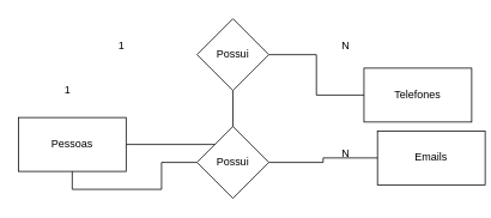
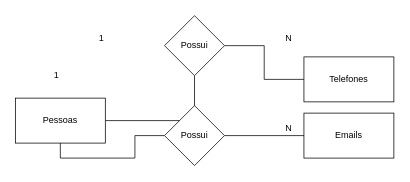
- <mxCell id="9" value="Emails" style="rounded=0;whiteSpace=wrap;html=1;" vertex="1" parent="1"><mxGeometry x="420" y="145" width="120" height="60" as="geometry" /></mxCell>
+ <mxCell id="9" value="Emails" style="rounded=0;whiteSpace=wrap;html=1;" vertex="1" parent="1"><mxGeometry x="405" y="150" width="120" height="60" as="geometry" /></mxCell>
